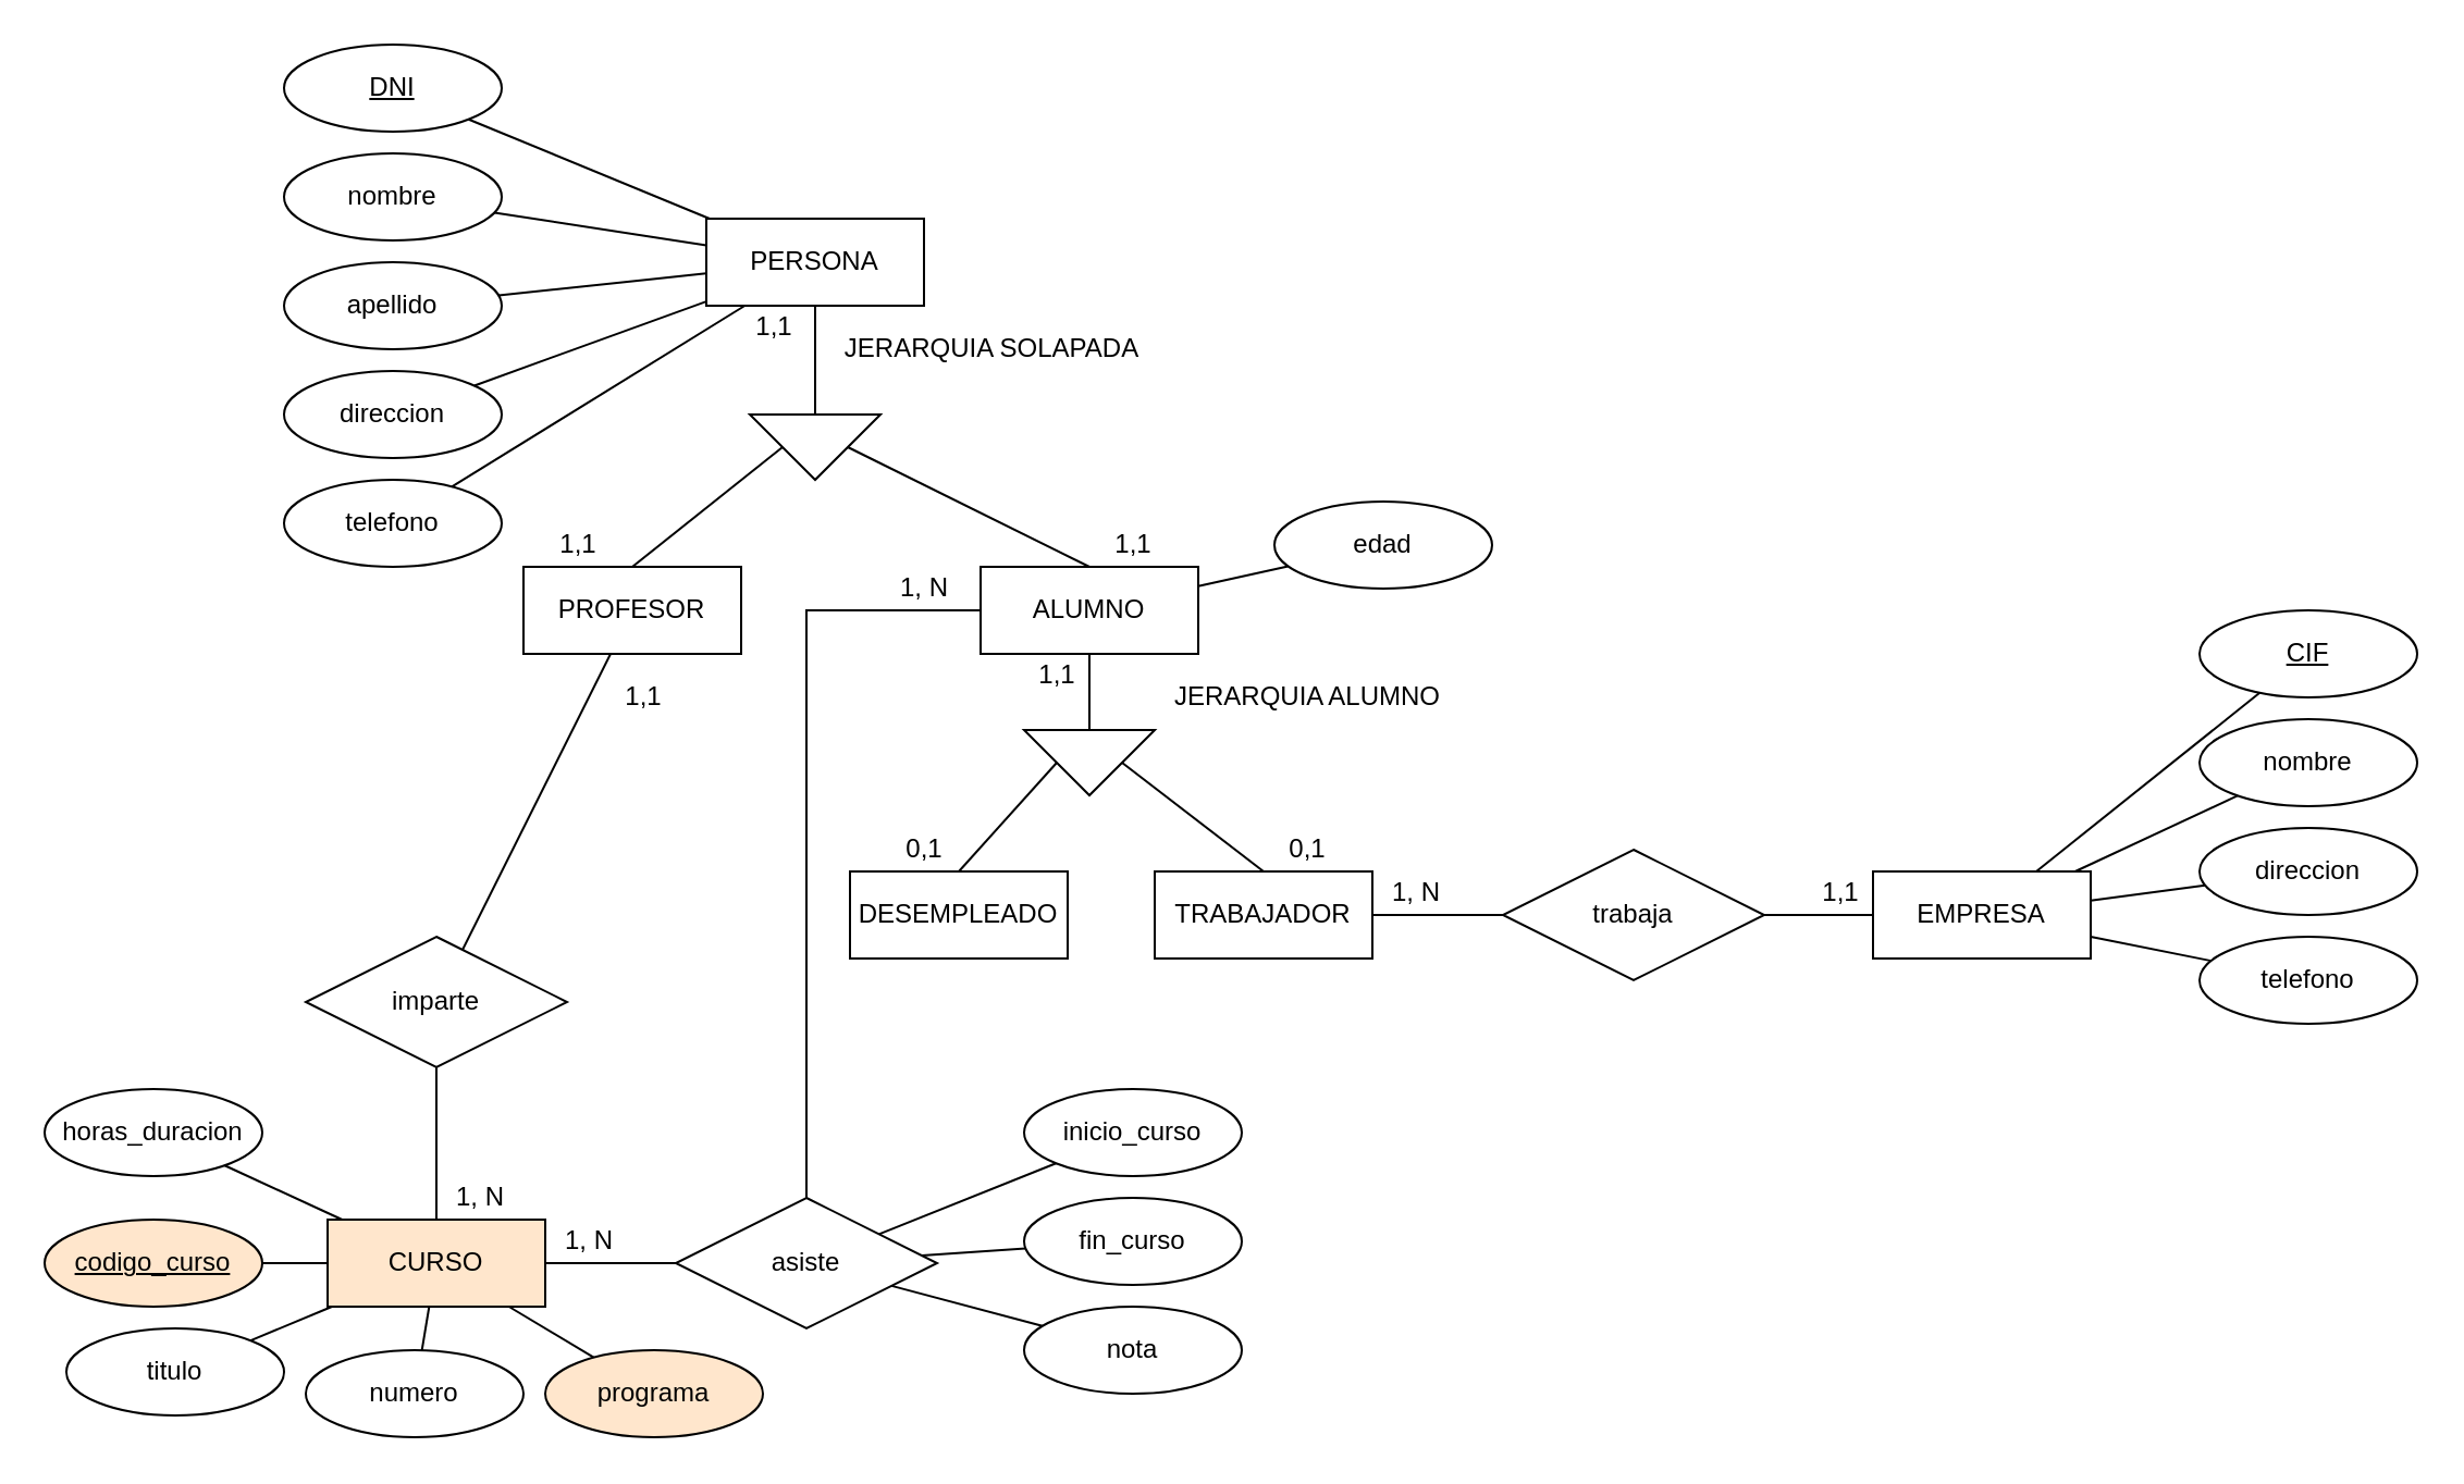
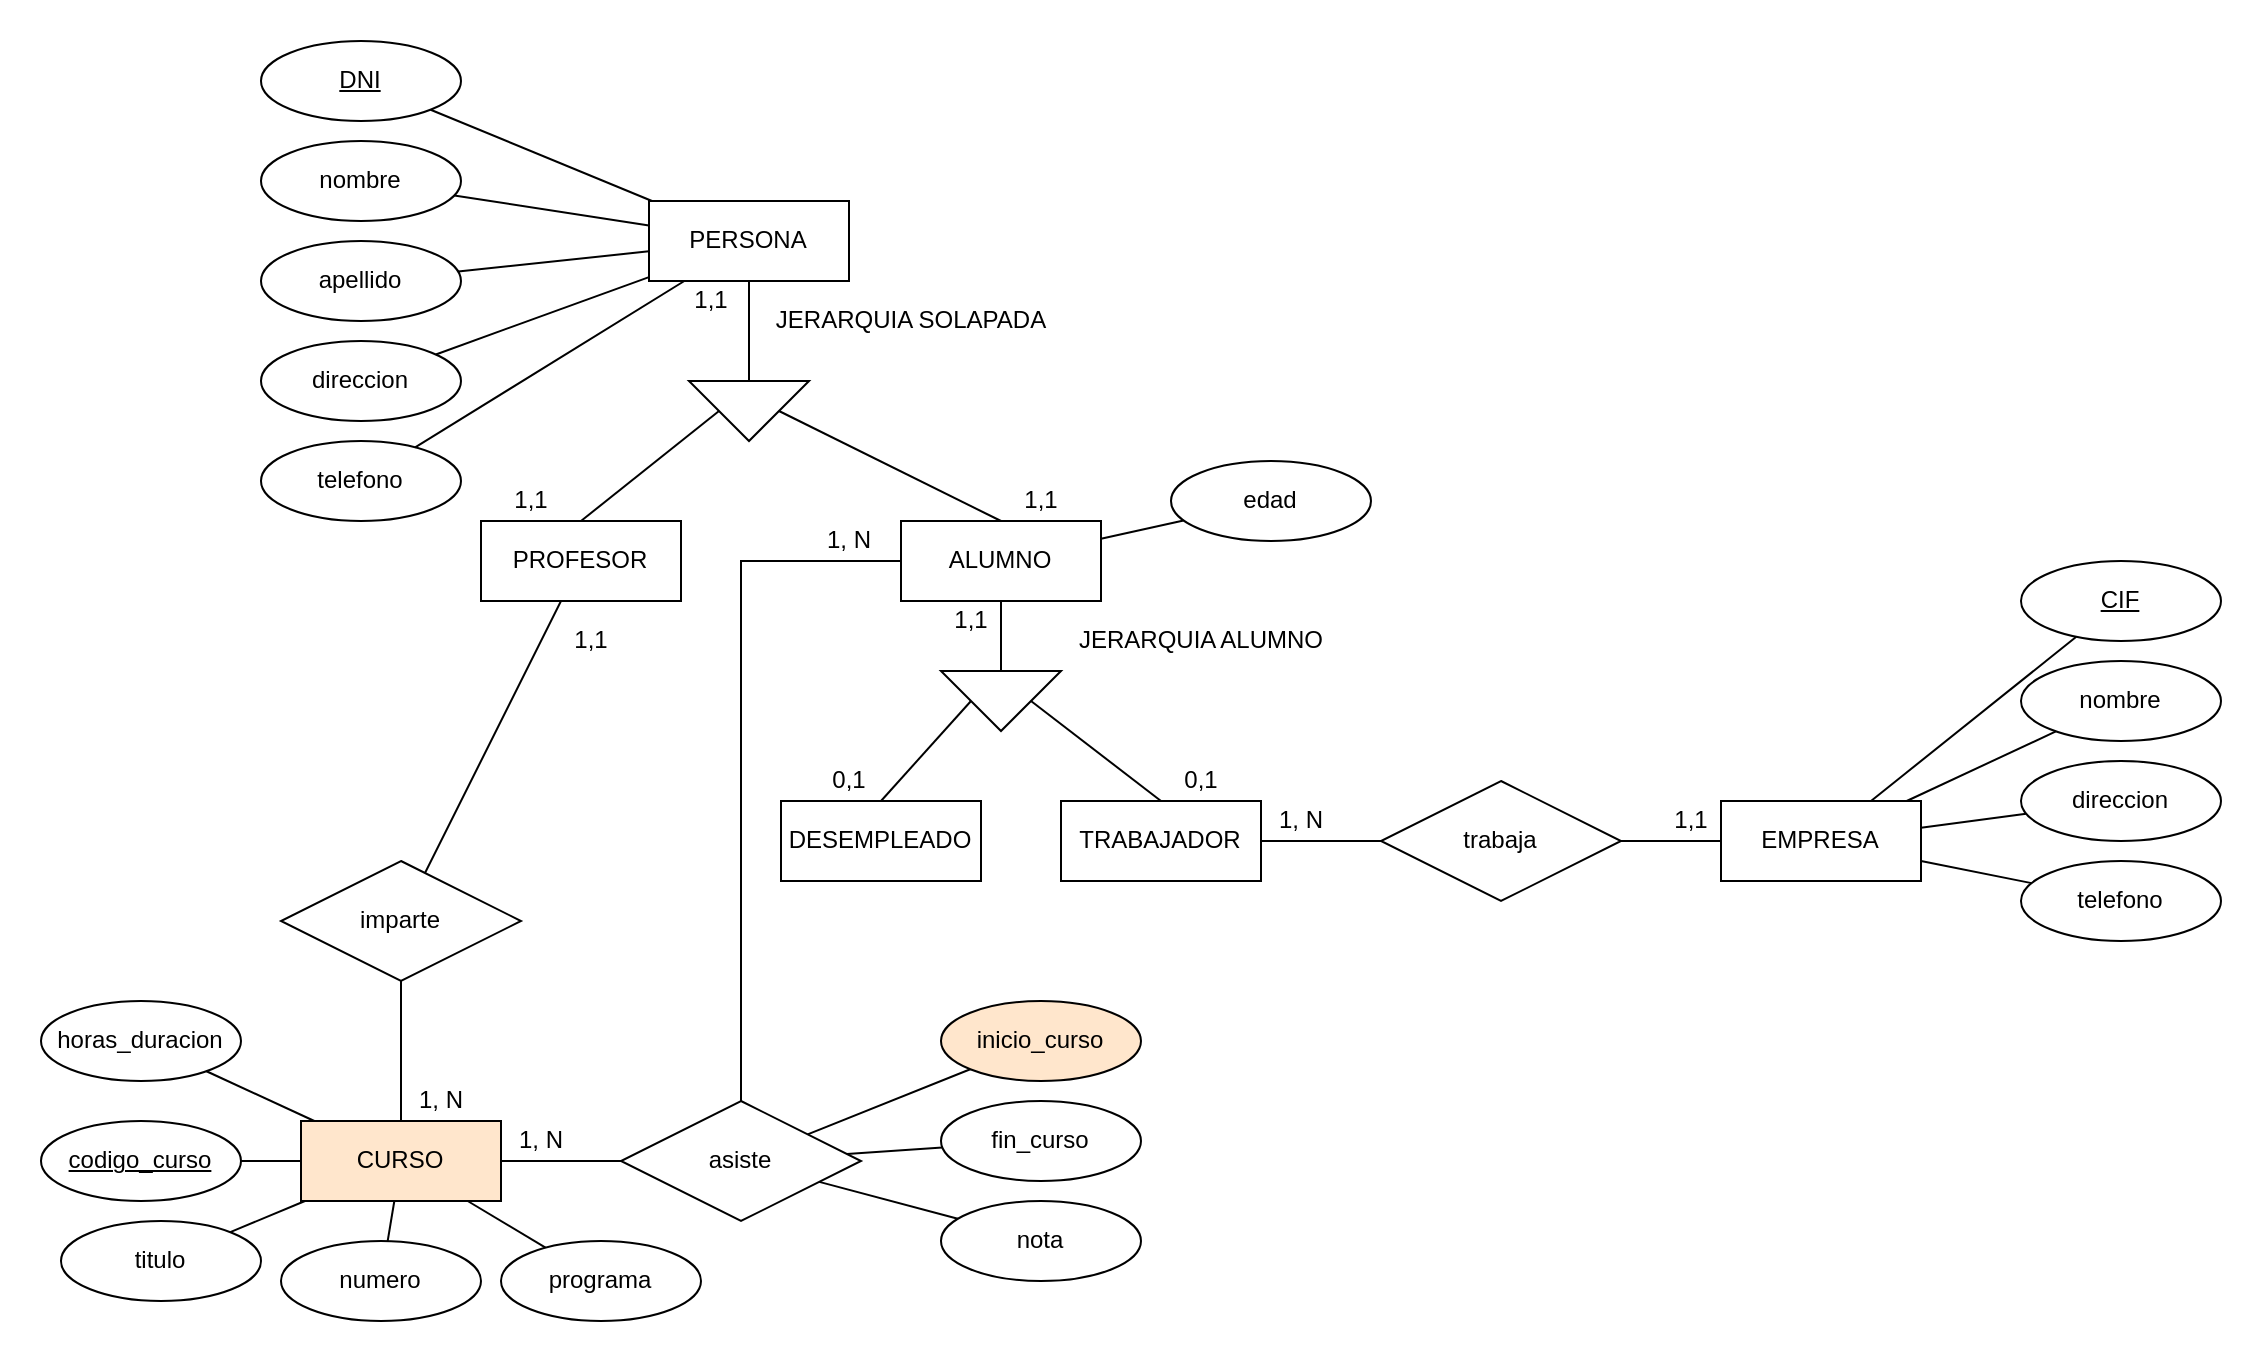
- <mxCell id="44" value="inicio_curso" style="ellipse;whiteSpace=wrap;html=1;align=center;" vertex="1" parent="1"><mxGeometry x="470" y="500" width="100" height="40" as="geometry" /></mxCell>
+ <mxCell id="44" value="inicio_curso" style="ellipse;whiteSpace=wrap;html=1;align=center;fillColor=#ffe6cc;" vertex="1" parent="1"><mxGeometry x="470" y="500" width="100" height="40" as="geometry" /></mxCell>
- <mxCell id="20" value="&lt;u&gt;codigo_curso&lt;/u&gt;" style="ellipse;whiteSpace=wrap;html=1;align=center;fillColor=#ffe6cc;" vertex="1" parent="1"><mxGeometry x="20" y="560" width="100" height="40" as="geometry" /></mxCell>
+ <mxCell id="20" value="&lt;u&gt;codigo_curso&lt;/u&gt;" style="ellipse;whiteSpace=wrap;html=1;align=center;" vertex="1" parent="1"><mxGeometry x="20" y="560" width="100" height="40" as="geometry" /></mxCell>
- <mxCell id="24" value="programa" style="ellipse;whiteSpace=wrap;html=1;align=center;fillColor=#ffe6cc;" vertex="1" parent="1"><mxGeometry x="250" y="620" width="100" height="40" as="geometry" /></mxCell>
+ <mxCell id="24" value="programa" style="ellipse;whiteSpace=wrap;html=1;align=center;" vertex="1" parent="1"><mxGeometry x="250" y="620" width="100" height="40" as="geometry" /></mxCell>
